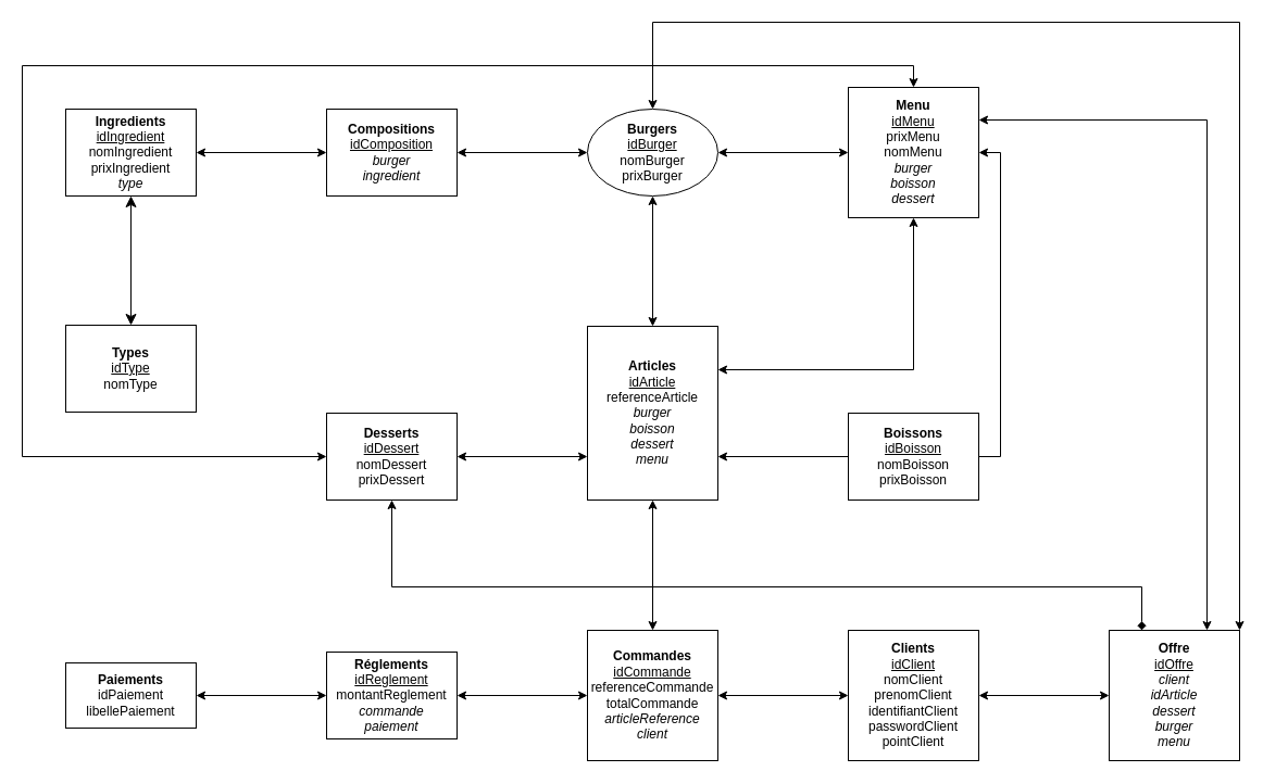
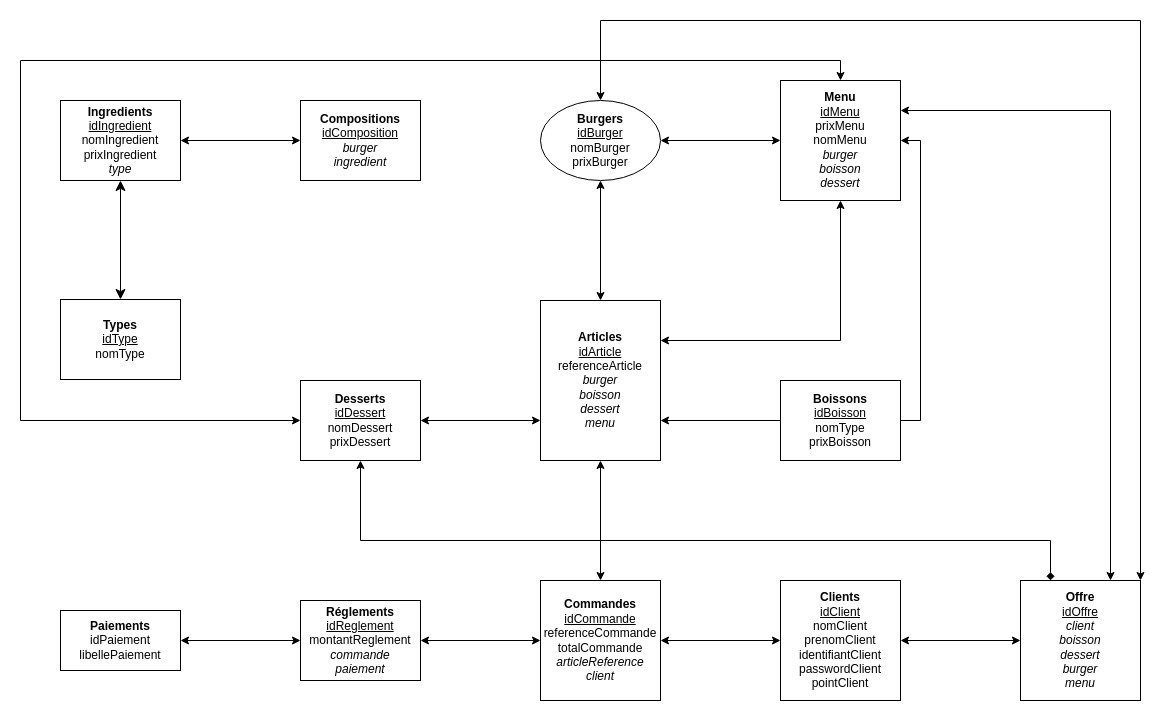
- <mxCell id="17" value="" style="endArrow=classic;startArrow=classic;html=1;rounded=0;entryX=0;entryY=0.5;entryDx=0;entryDy=0;exitX=1;exitY=0.5;exitDx=0;exitDy=0;" edge="1" parent="1" source="15" target="14"><mxGeometry width="50" height="50" relative="1" as="geometry"><mxPoint x="410" y="250" as="sourcePoint" /><mxPoint x="460" y="200" as="targetPoint" /></mxGeometry></mxCell>
- <mxCell id="21" value="&lt;b&gt;Boissons&lt;/b&gt;&lt;br&gt;&lt;u&gt;idBoisson&lt;br&gt;&lt;/u&gt;nomBoisson&lt;br&gt;prixBoisson" style="rounded=0;whiteSpace=wrap;html=1;" vertex="1" parent="1"><mxGeometry x="780" y="380" width="120" height="80" as="geometry" /></mxCell>
+ <mxCell id="21" value="&lt;b&gt;Boissons&lt;/b&gt;&lt;br&gt;&lt;u&gt;idBoisson&lt;br&gt;&lt;/u&gt;nomType&lt;br&gt;prixBoisson" style="rounded=0;whiteSpace=wrap;html=1;" vertex="1" parent="1"><mxGeometry x="780" y="380" width="120" height="80" as="geometry" /></mxCell>
- <mxCell id="32" value="&lt;b&gt;Offre&lt;/b&gt;&lt;br&gt;&lt;u&gt;idOffre&lt;/u&gt;&lt;br&gt;&lt;i&gt;client&lt;br&gt;idArticle&lt;br&gt;dessert&lt;br&gt;burger&lt;br&gt;menu&lt;/i&gt;" style="rounded=0;whiteSpace=wrap;html=1;" vertex="1" parent="1"><mxGeometry x="1020" y="580" width="120" height="120" as="geometry" /></mxCell>
+ <mxCell id="32" value="&lt;b&gt;Offre&lt;/b&gt;&lt;br&gt;&lt;u&gt;idOffre&lt;/u&gt;&lt;br&gt;&lt;i&gt;client&lt;br&gt;boisson&lt;br&gt;dessert&lt;br&gt;burger&lt;br&gt;menu&lt;/i&gt;" style="rounded=0;whiteSpace=wrap;html=1;" vertex="1" parent="1"><mxGeometry x="1020" y="580" width="120" height="120" as="geometry" /></mxCell>
